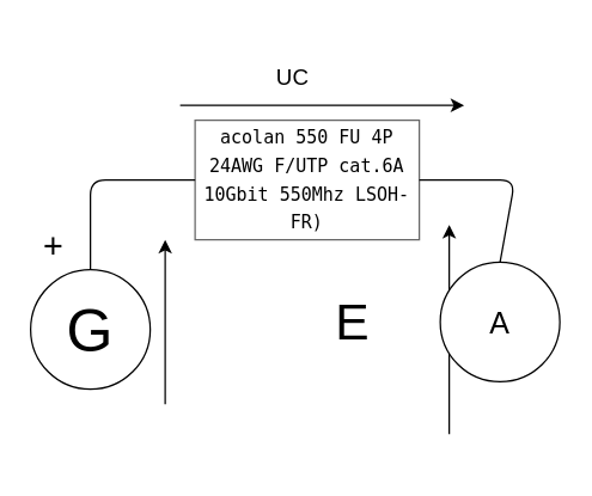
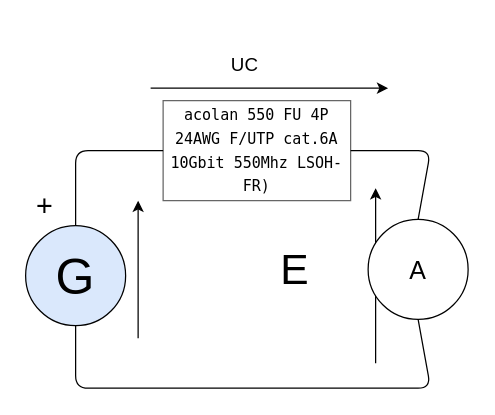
- <mxCell id="2" value="&lt;font style=&quot;font-size: 40px&quot;&gt;G&lt;/font&gt;" style="ellipse;whiteSpace=wrap;html=1;aspect=fixed;" parent="1" vertex="1"><mxGeometry x="20" y="180" width="80" height="80" as="geometry" /></mxCell>
+ <mxCell id="2" value="&lt;font style=&quot;font-size: 40px&quot;&gt;G&lt;/font&gt;" style="ellipse;whiteSpace=wrap;html=1;aspect=fixed;fillColor=#dae8fc;" parent="1" vertex="1"><mxGeometry x="20" y="180" width="80" height="80" as="geometry" /></mxCell>
+ <mxCell id="6" value="" style="endArrow=none;html=1;exitX=0.5;exitY=1;exitDx=0;exitDy=0;entryX=0.5;entryY=1;entryDx=0;entryDy=0;" parent="1" source="2" target="13" edge="1"><mxGeometry width="50" height="50" relative="1" as="geometry"><mxPoint x="310" y="340" as="sourcePoint" /><mxPoint x="330" y="280" as="targetPoint" /><Array as="points"><mxPoint x="60" y="310" /><mxPoint x="344" y="310" /></Array></mxGeometry></mxCell>
